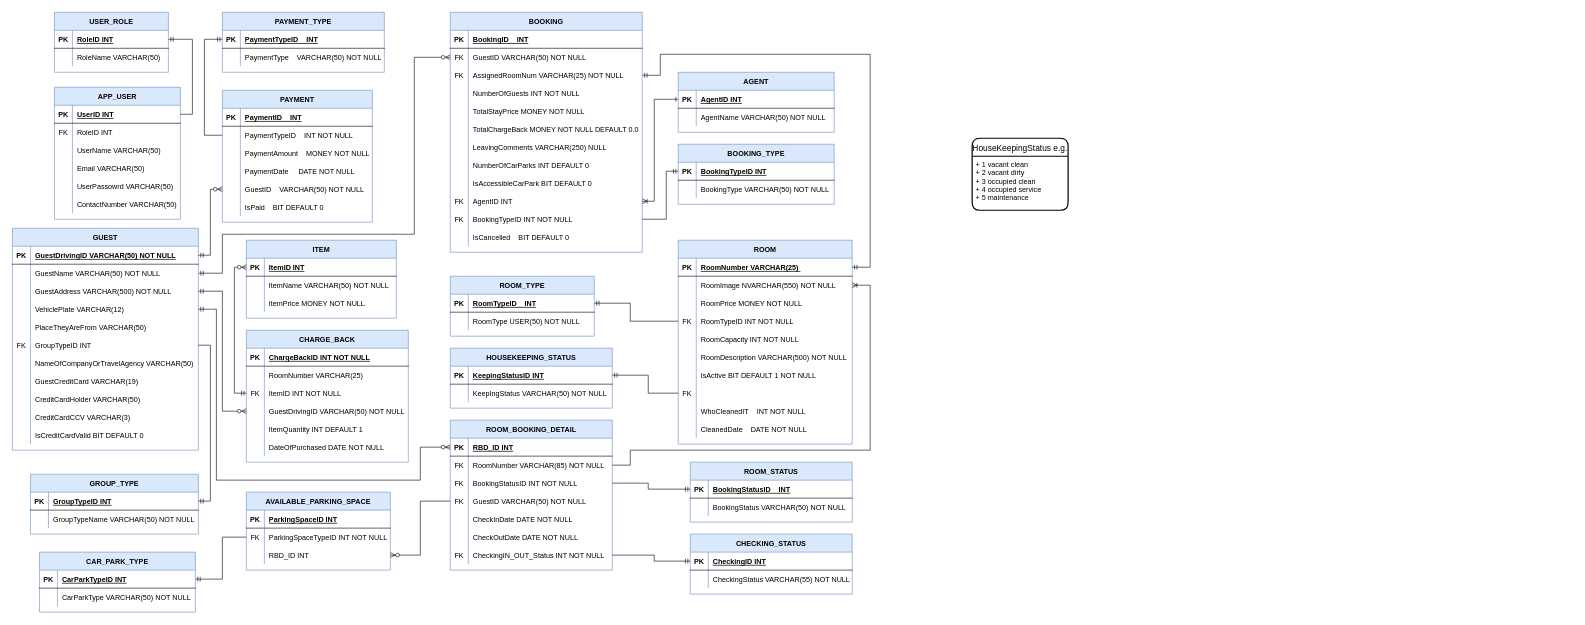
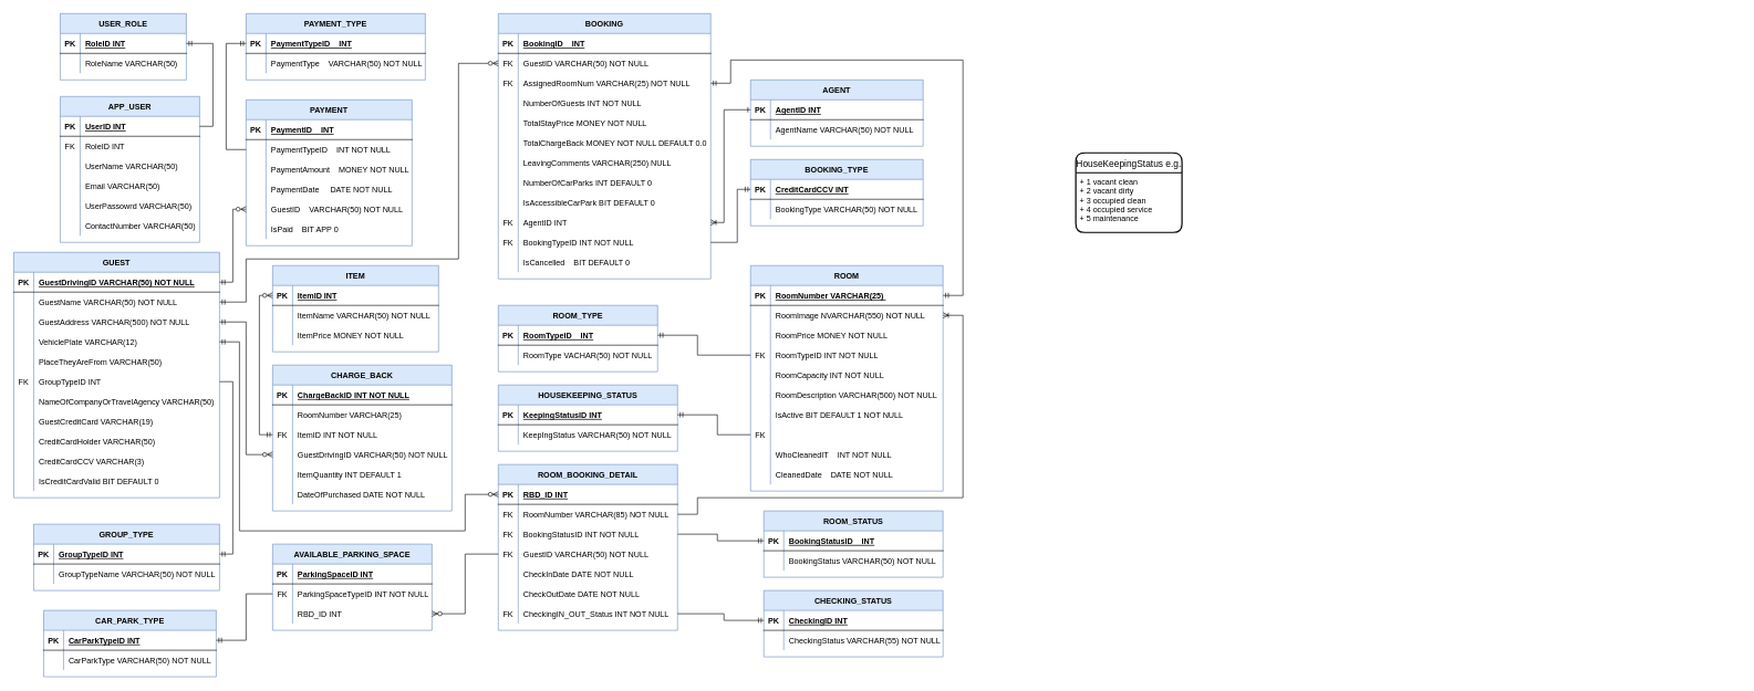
- <mxCell id="229" value="BookingTypeID INT" style="shape=partialRectangle;connectable=0;fillColor=none;top=0;left=0;bottom=0;right=0;align=left;spacingLeft=6;fontStyle=5;overflow=hidden;" parent="227" vertex="1"><mxGeometry x="30" width="230" height="30" as="geometry"><mxRectangle width="230" height="30" as="alternateBounds" /></mxGeometry></mxCell>
+ <mxCell id="229" value="CreditCardCCV INT" style="shape=partialRectangle;connectable=0;fillColor=none;top=0;left=0;bottom=0;right=0;align=left;spacingLeft=6;fontStyle=5;overflow=hidden;" parent="227" vertex="1"><mxGeometry x="30" width="230" height="30" as="geometry"><mxRectangle width="230" height="30" as="alternateBounds" /></mxGeometry></mxCell>
- <mxCell id="101" value="IsPaid    BIT DEFAULT 0" style="shape=partialRectangle;connectable=0;fillColor=none;top=0;left=0;bottom=0;right=0;align=left;spacingLeft=6;overflow=hidden;" parent="99" vertex="1"><mxGeometry x="30" width="220" height="30" as="geometry"><mxRectangle width="220" height="30" as="alternateBounds" /></mxGeometry></mxCell>
+ <mxCell id="101" value="IsPaid    BIT APP 0" style="shape=partialRectangle;connectable=0;fillColor=none;top=0;left=0;bottom=0;right=0;align=left;spacingLeft=6;overflow=hidden;" parent="99" vertex="1"><mxGeometry x="30" width="220" height="30" as="geometry"><mxRectangle width="220" height="30" as="alternateBounds" /></mxGeometry></mxCell>
- <mxCell id="8" value="RoomType USER(50) NOT NULL" style="shape=partialRectangle;connectable=0;fillColor=none;top=0;left=0;bottom=0;right=0;align=left;spacingLeft=6;overflow=hidden;" parent="6" vertex="1"><mxGeometry x="30" width="210" height="30" as="geometry"><mxRectangle width="210" height="30" as="alternateBounds" /></mxGeometry></mxCell>
+ <mxCell id="8" value="RoomType VACHAR(50) NOT NULL" style="shape=partialRectangle;connectable=0;fillColor=none;top=0;left=0;bottom=0;right=0;align=left;spacingLeft=6;overflow=hidden;" parent="6" vertex="1"><mxGeometry x="30" width="210" height="30" as="geometry"><mxRectangle width="210" height="30" as="alternateBounds" /></mxGeometry></mxCell>
